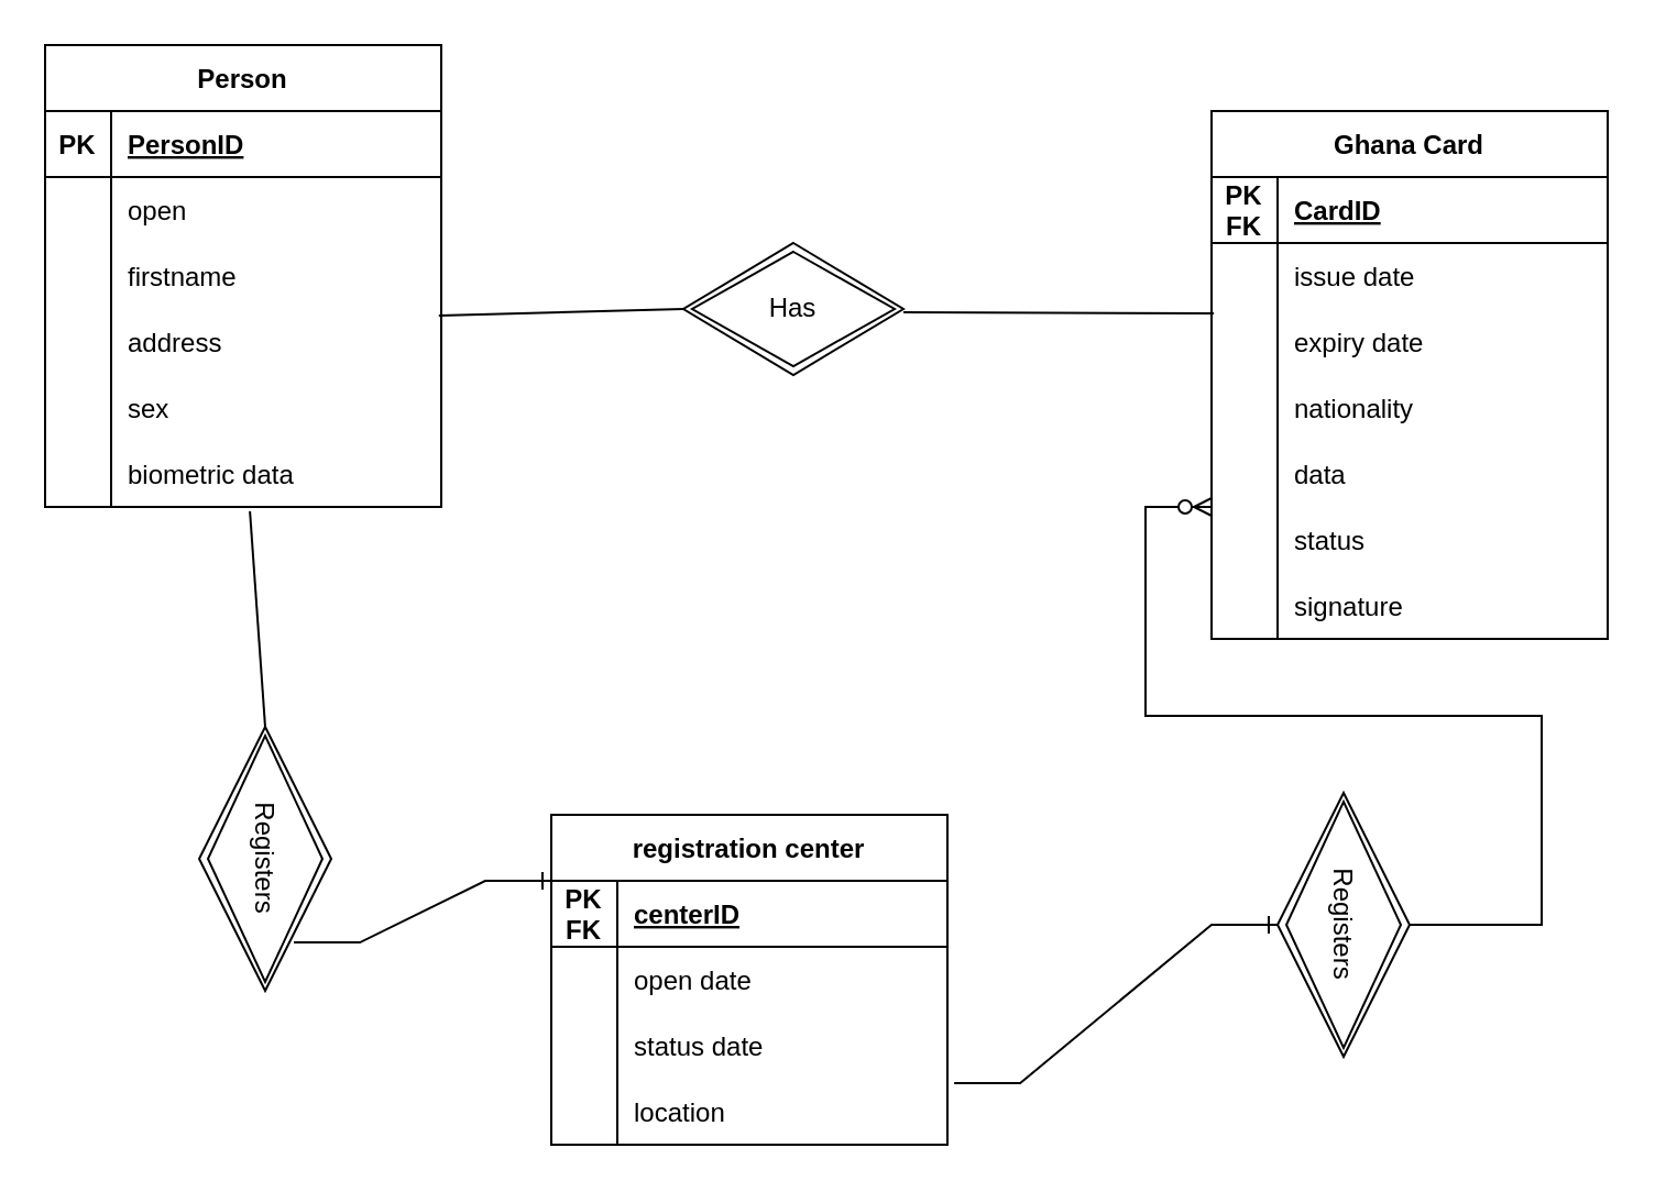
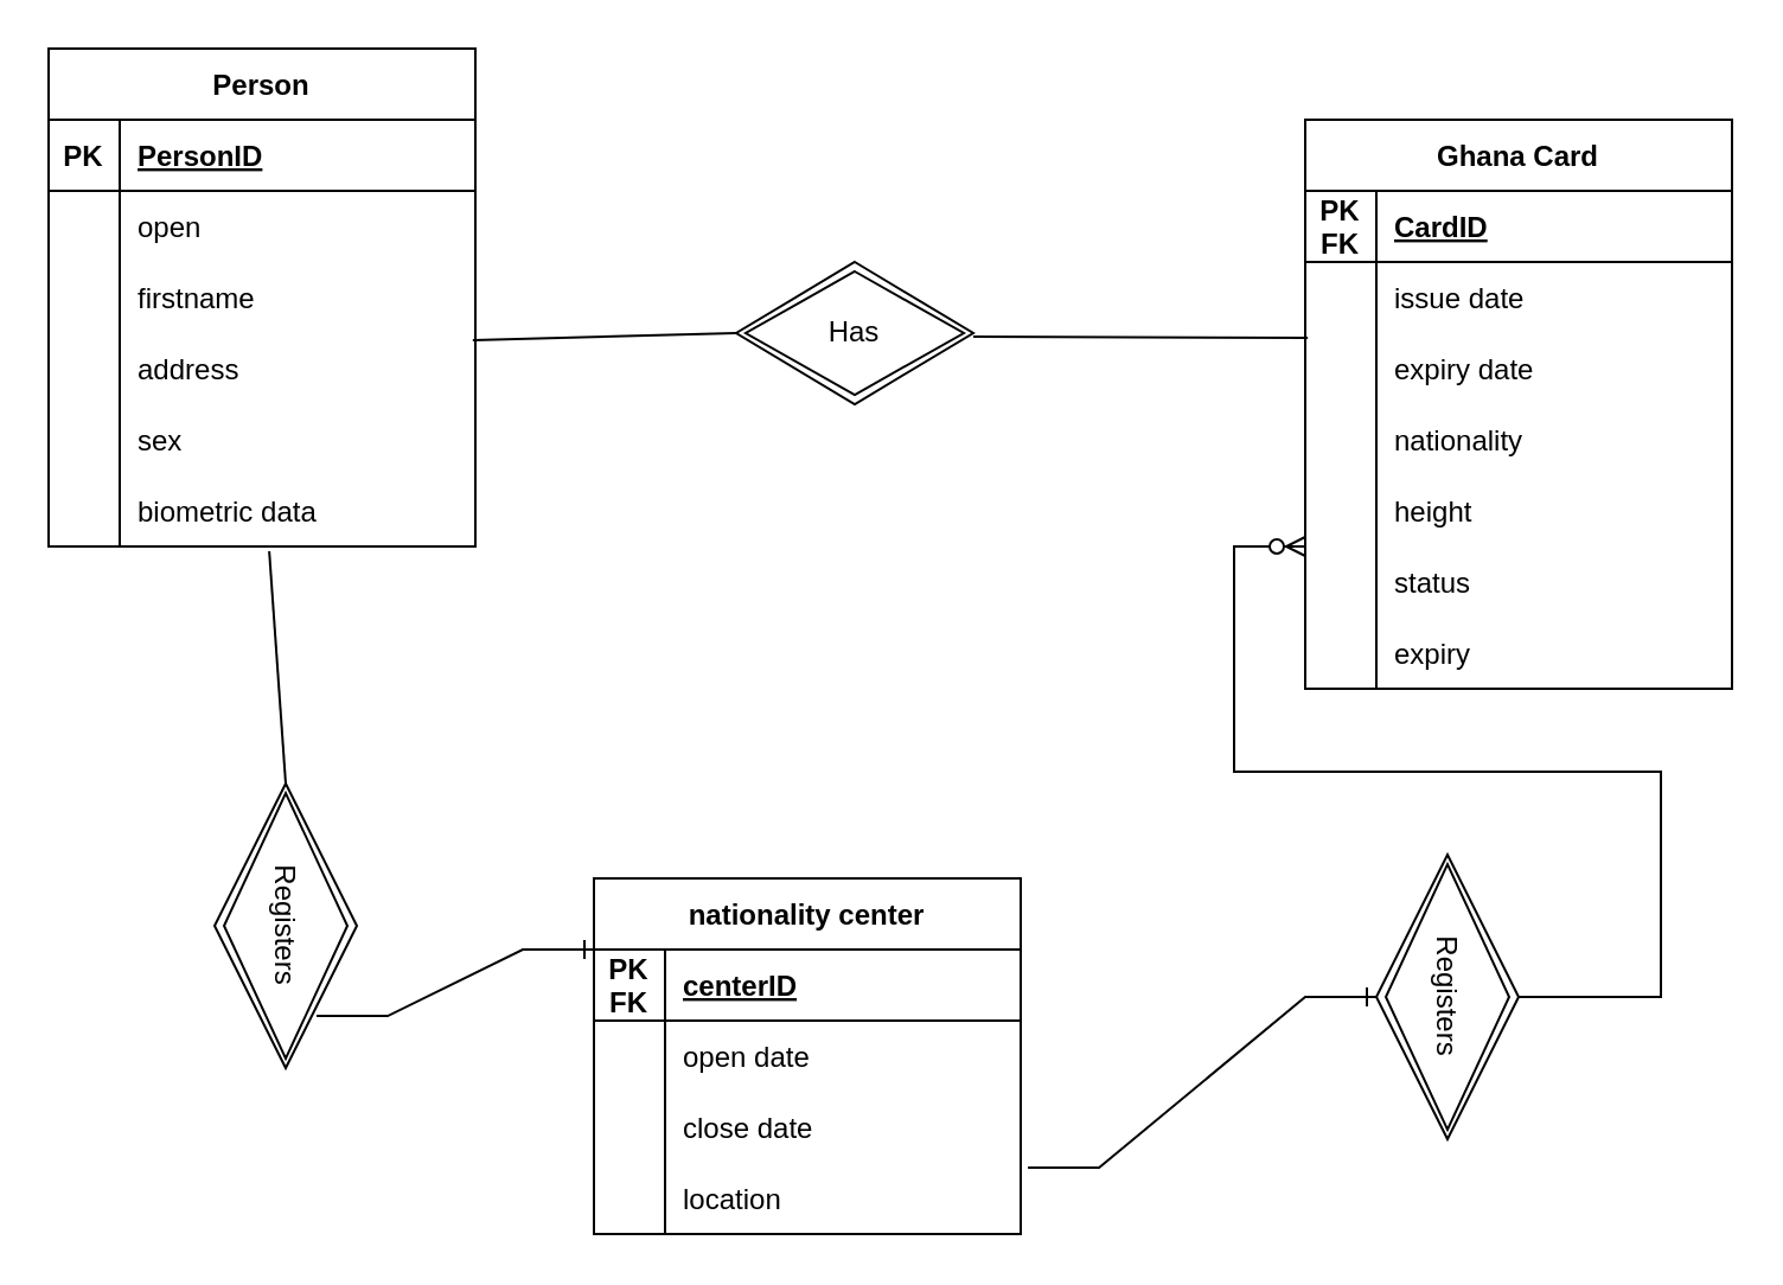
- <mxCell id="36" value="data" style="shape=partialRectangle;connectable=0;fillColor=none;top=0;left=0;bottom=0;right=0;align=left;spacingLeft=6;overflow=hidden;" vertex="1" parent="34"><mxGeometry x="30" width="150" height="30" as="geometry"><mxRectangle width="150" height="30" as="alternateBounds" /></mxGeometry></mxCell>
+ <mxCell id="36" value="height" style="shape=partialRectangle;connectable=0;fillColor=none;top=0;left=0;bottom=0;right=0;align=left;spacingLeft=6;overflow=hidden;" vertex="1" parent="34"><mxGeometry x="30" width="150" height="30" as="geometry"><mxRectangle width="150" height="30" as="alternateBounds" /></mxGeometry></mxCell>
- <mxCell id="42" value="signature" style="shape=partialRectangle;connectable=0;fillColor=none;top=0;left=0;bottom=0;right=0;align=left;spacingLeft=6;overflow=hidden;" vertex="1" parent="40"><mxGeometry x="30" width="150" height="30" as="geometry"><mxRectangle width="150" height="30" as="alternateBounds" /></mxGeometry></mxCell>
+ <mxCell id="42" value="expiry" style="shape=partialRectangle;connectable=0;fillColor=none;top=0;left=0;bottom=0;right=0;align=left;spacingLeft=6;overflow=hidden;" vertex="1" parent="40"><mxGeometry x="30" width="150" height="30" as="geometry"><mxRectangle width="150" height="30" as="alternateBounds" /></mxGeometry></mxCell>
- <mxCell id="43" value="registration center" style="shape=table;startSize=30;container=1;collapsible=1;childLayout=tableLayout;fixedRows=1;rowLines=0;fontStyle=1;align=center;resizeLast=1;" vertex="1" parent="1"><mxGeometry x="250" y="370" width="180" height="150" as="geometry" /></mxCell>
+ <mxCell id="43" value="nationality center" style="shape=table;startSize=30;container=1;collapsible=1;childLayout=tableLayout;fixedRows=1;rowLines=0;fontStyle=1;align=center;resizeLast=1;" vertex="1" parent="1"><mxGeometry x="250" y="370" width="180" height="150" as="geometry" /></mxCell>
- <mxCell id="52" value="status date" style="shape=partialRectangle;connectable=0;fillColor=none;top=0;left=0;bottom=0;right=0;align=left;spacingLeft=6;overflow=hidden;" vertex="1" parent="50"><mxGeometry x="30" width="150" height="30" as="geometry"><mxRectangle width="150" height="30" as="alternateBounds" /></mxGeometry></mxCell>
+ <mxCell id="52" value="close date" style="shape=partialRectangle;connectable=0;fillColor=none;top=0;left=0;bottom=0;right=0;align=left;spacingLeft=6;overflow=hidden;" vertex="1" parent="50"><mxGeometry x="30" width="150" height="30" as="geometry"><mxRectangle width="150" height="30" as="alternateBounds" /></mxGeometry></mxCell>
